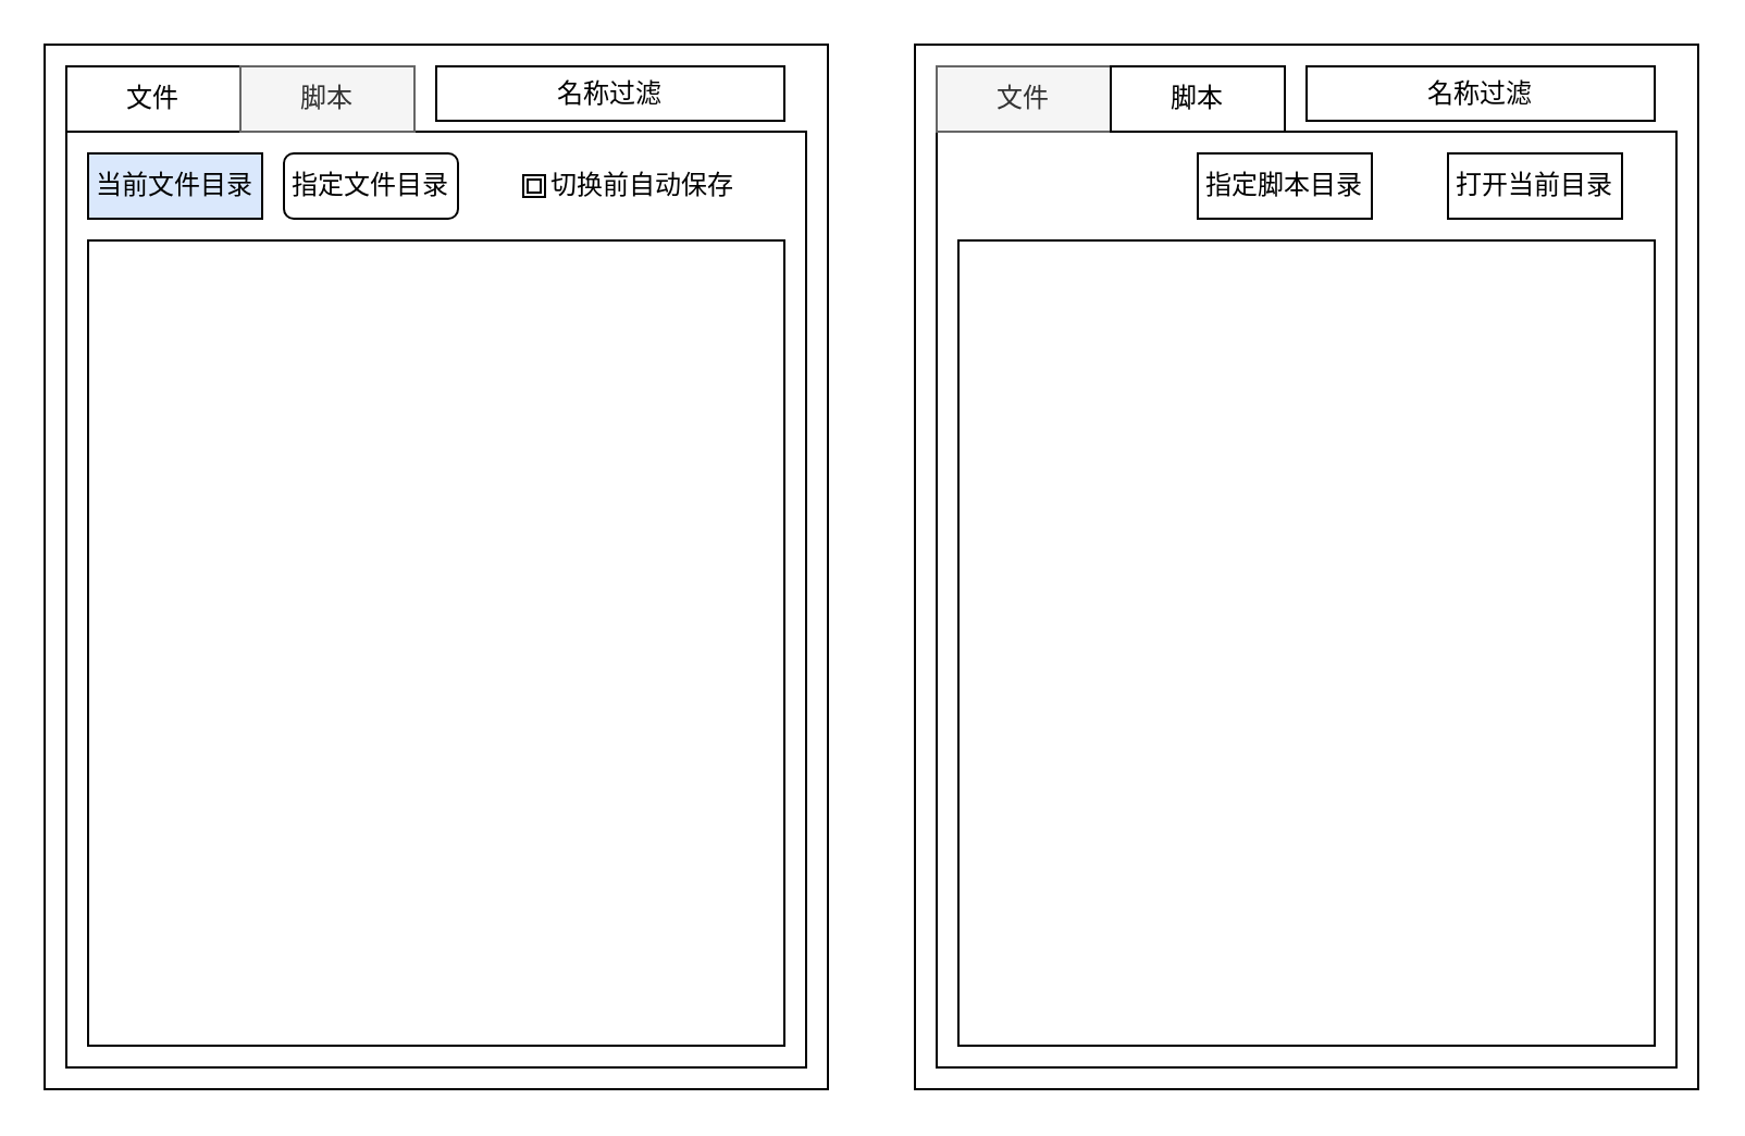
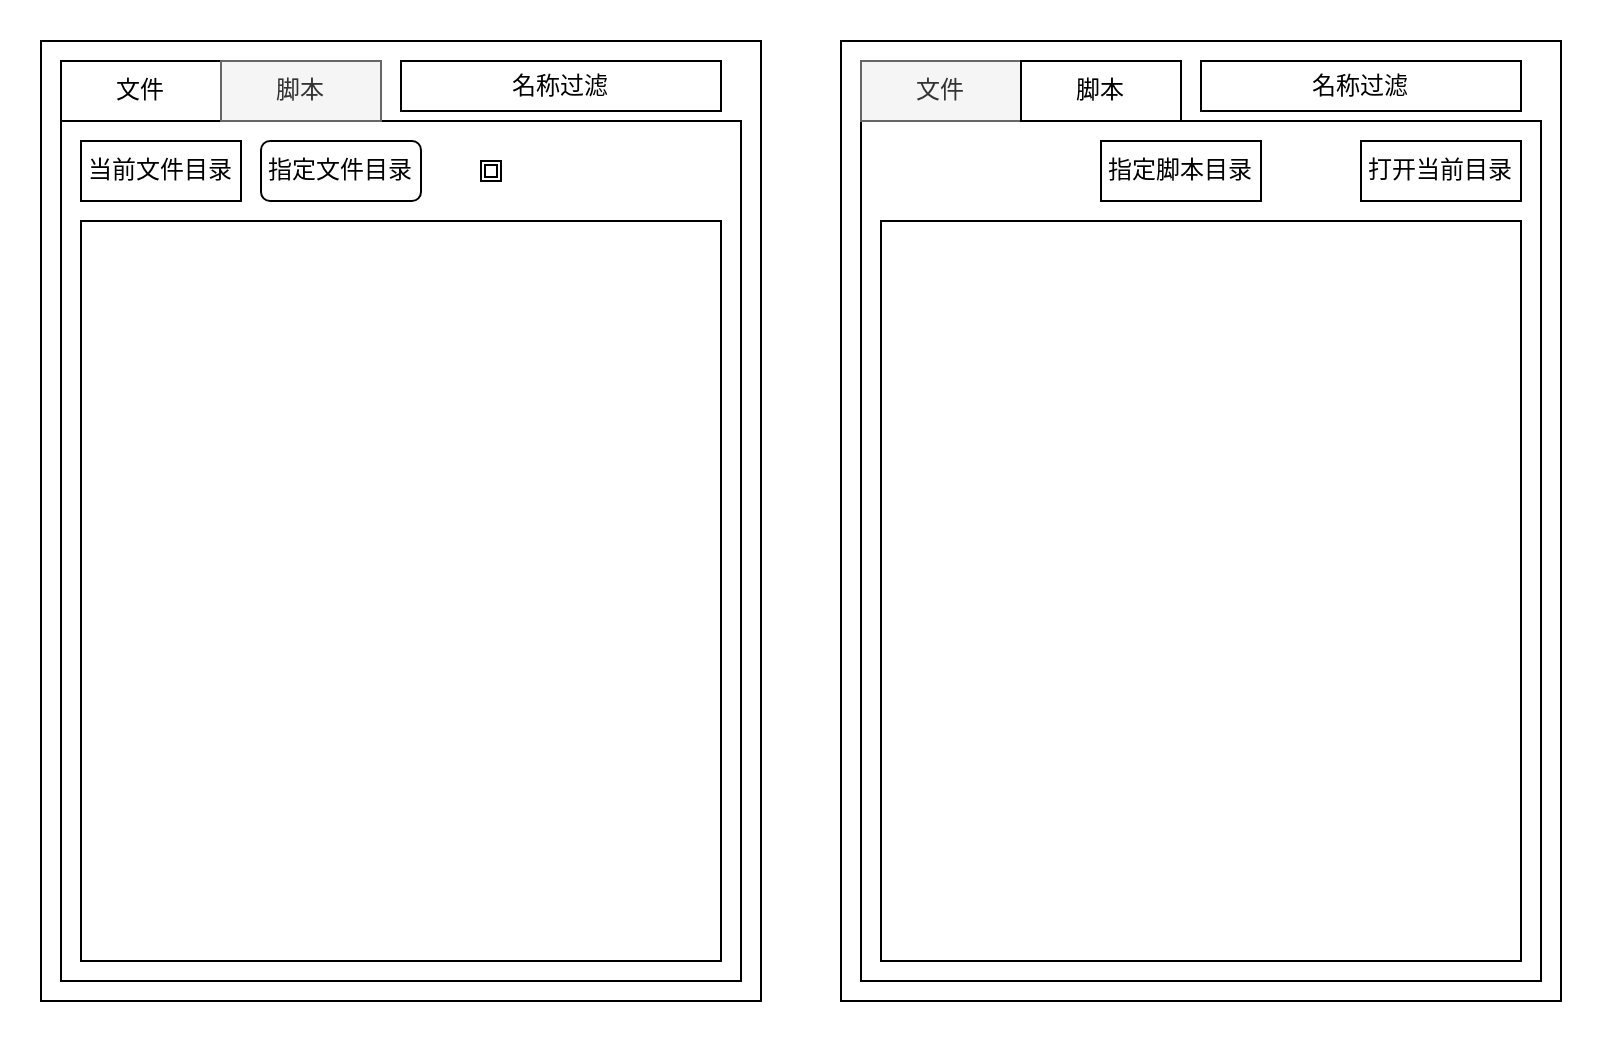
- <mxCell id="6" value="当前文件目录" style="rounded=0;whiteSpace=wrap;html=1;fillColor=#dae8fc;" parent="1" vertex="1"><mxGeometry x="40" y="70" width="80" height="30" as="geometry" /></mxCell>
+ <mxCell id="6" value="当前文件目录" style="rounded=0;whiteSpace=wrap;html=1;" parent="1" vertex="1"><mxGeometry x="40" y="70" width="80" height="30" as="geometry" /></mxCell>
- <mxCell id="10" value="切换前自动保存" style="text;html=1;strokeColor=none;fillColor=none;align=center;verticalAlign=middle;whiteSpace=wrap;rounded=0;shadow=0;glass=0;labelBackgroundColor=none;sketch=0;" parent="1" vertex="1"><mxGeometry x="250" y="75" width="90" height="20" as="geometry" /></mxCell>
- <mxCell id="17" value="打开当前目录" style="rounded=0;whiteSpace=wrap;html=1;" parent="1" vertex="1"><mxGeometry x="665" y="70" width="80" height="30" as="geometry" /></mxCell>
+ <mxCell id="17" value="打开当前目录" style="rounded=0;whiteSpace=wrap;html=1;" parent="1" vertex="1"><mxGeometry x="680" y="70" width="80" height="30" as="geometry" /></mxCell>
